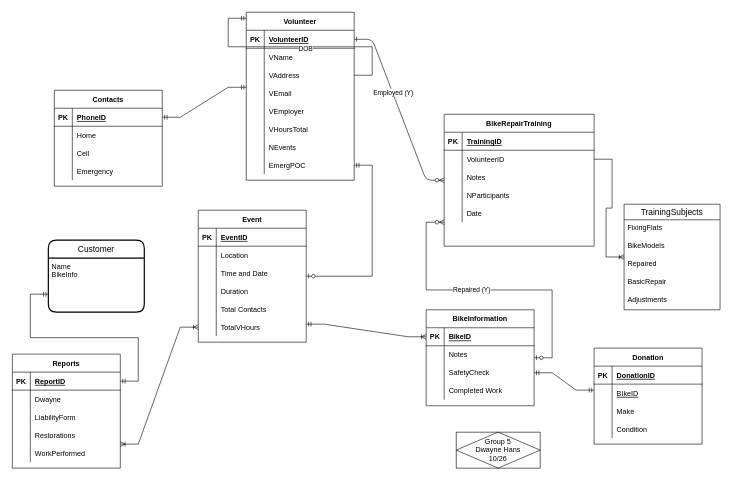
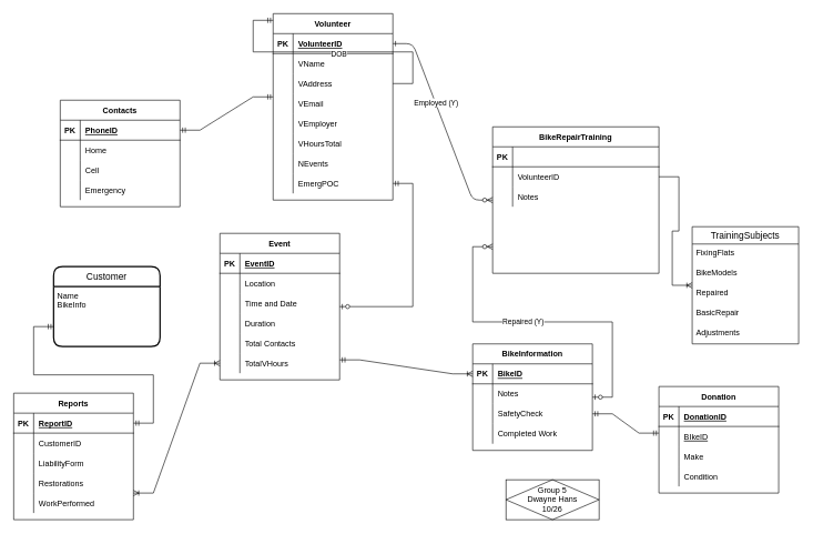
- <mxCell id="7" value="TrainingID" style="shape=partialRectangle;overflow=hidden;connectable=0;fillColor=none;top=0;left=0;bottom=0;right=0;align=left;spacingLeft=6;fontStyle=5;" parent="5" vertex="1"><mxGeometry x="30" width="220" height="30" as="geometry"><mxRectangle width="220" height="30" as="alternateBounds" /></mxGeometry></mxCell>
- <mxCell id="16" value="NParticipants" style="shape=partialRectangle;overflow=hidden;connectable=0;fillColor=none;top=0;left=0;bottom=0;right=0;align=left;spacingLeft=6;" vertex="1" parent="14"><mxGeometry x="30" width="220" height="30" as="geometry"><mxRectangle width="220" height="30" as="alternateBounds" /></mxGeometry></mxCell>
- <mxCell id="19" value="Date" style="shape=partialRectangle;overflow=hidden;connectable=0;fillColor=none;top=0;left=0;bottom=0;right=0;align=left;spacingLeft=6;" vertex="1" parent="17"><mxGeometry x="30" width="220" height="30" as="geometry"><mxRectangle width="220" height="30" as="alternateBounds" /></mxGeometry></mxCell>
- <mxCell id="128" value="Dwayne" style="shape=partialRectangle;connectable=0;fillColor=none;top=0;left=0;bottom=0;right=0;align=left;spacingLeft=6;overflow=hidden;" vertex="1" parent="126"><mxGeometry x="30" width="150" height="30" as="geometry"><mxRectangle width="150" height="30" as="alternateBounds" /></mxGeometry></mxCell>
+ <mxCell id="128" value="CustomerID" style="shape=partialRectangle;connectable=0;fillColor=none;top=0;left=0;bottom=0;right=0;align=left;spacingLeft=6;overflow=hidden;" vertex="1" parent="126"><mxGeometry x="30" width="150" height="30" as="geometry"><mxRectangle width="150" height="30" as="alternateBounds" /></mxGeometry></mxCell>
